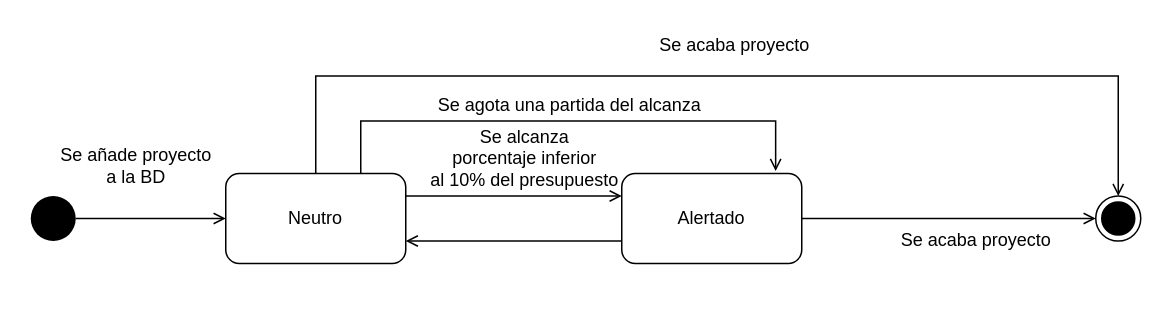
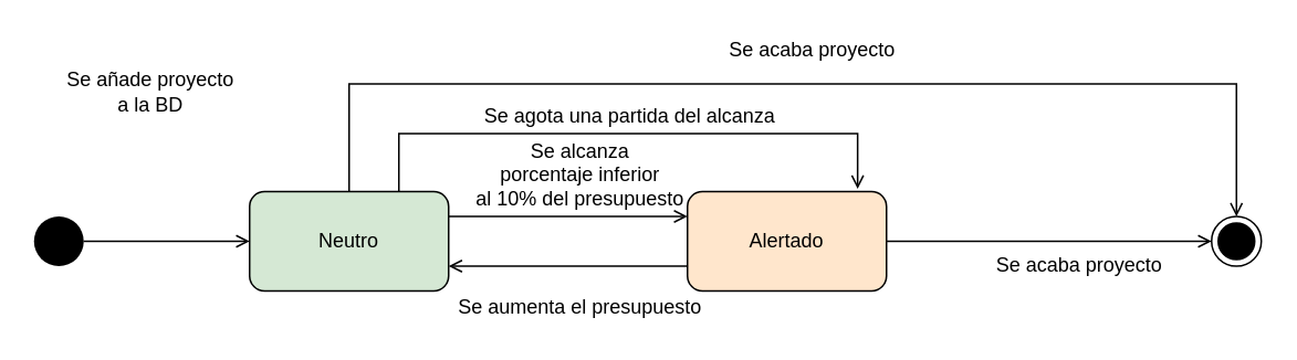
- <mxCell id="5" value="Se añade proyecto&lt;br&gt;a la BD" style="text;html=1;align=center;verticalAlign=middle;resizable=0;points=[];autosize=1;" vertex="1" parent="1"><mxGeometry x="30" y="95" width="120" height="30" as="geometry" /></mxCell>
+ <mxCell id="5" value="Se añade proyecto&lt;br&gt;a la BD" style="text;html=1;align=center;verticalAlign=middle;resizable=0;points=[];autosize=1;" vertex="1" parent="1"><mxGeometry x="30" y="40" width="120" height="30" as="geometry" /></mxCell>
- <mxCell id="10" value="Neutro" style="rounded=1;whiteSpace=wrap;html=1;" vertex="1" parent="1"><mxGeometry x="150" y="115" width="120" height="60" as="geometry" /></mxCell>
+ <mxCell id="10" value="Neutro" style="rounded=1;whiteSpace=wrap;html=1;fillColor=#d5e8d4;" vertex="1" parent="1"><mxGeometry x="150" y="115" width="120" height="60" as="geometry" /></mxCell>
- <mxCell id="13" value="Alertado" style="rounded=1;whiteSpace=wrap;html=1;" vertex="1" parent="1"><mxGeometry x="414" y="115" width="120" height="60" as="geometry" /></mxCell>
+ <mxCell id="13" value="Alertado" style="rounded=1;whiteSpace=wrap;html=1;fillColor=#ffe6cc;" vertex="1" parent="1"><mxGeometry x="414" y="115" width="120" height="60" as="geometry" /></mxCell>
+ <mxCell id="15" value="Se aumenta el presupuesto" style="text;html=1;align=center;verticalAlign=middle;resizable=0;points=[];autosize=1;" vertex="1" parent="1"><mxGeometry x="269" y="175" width="160" height="20" as="geometry" /></mxCell>
